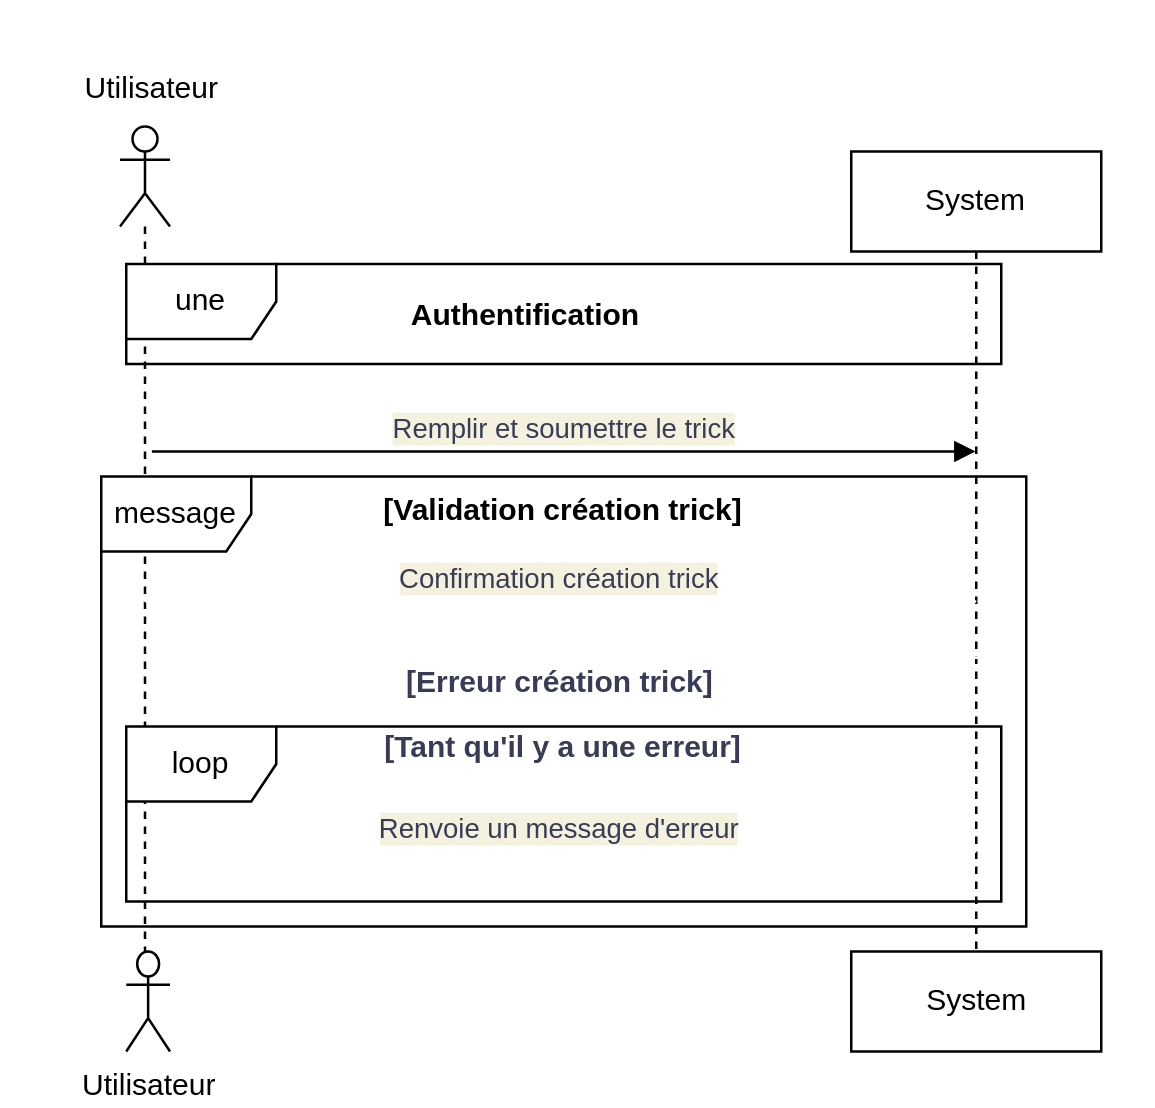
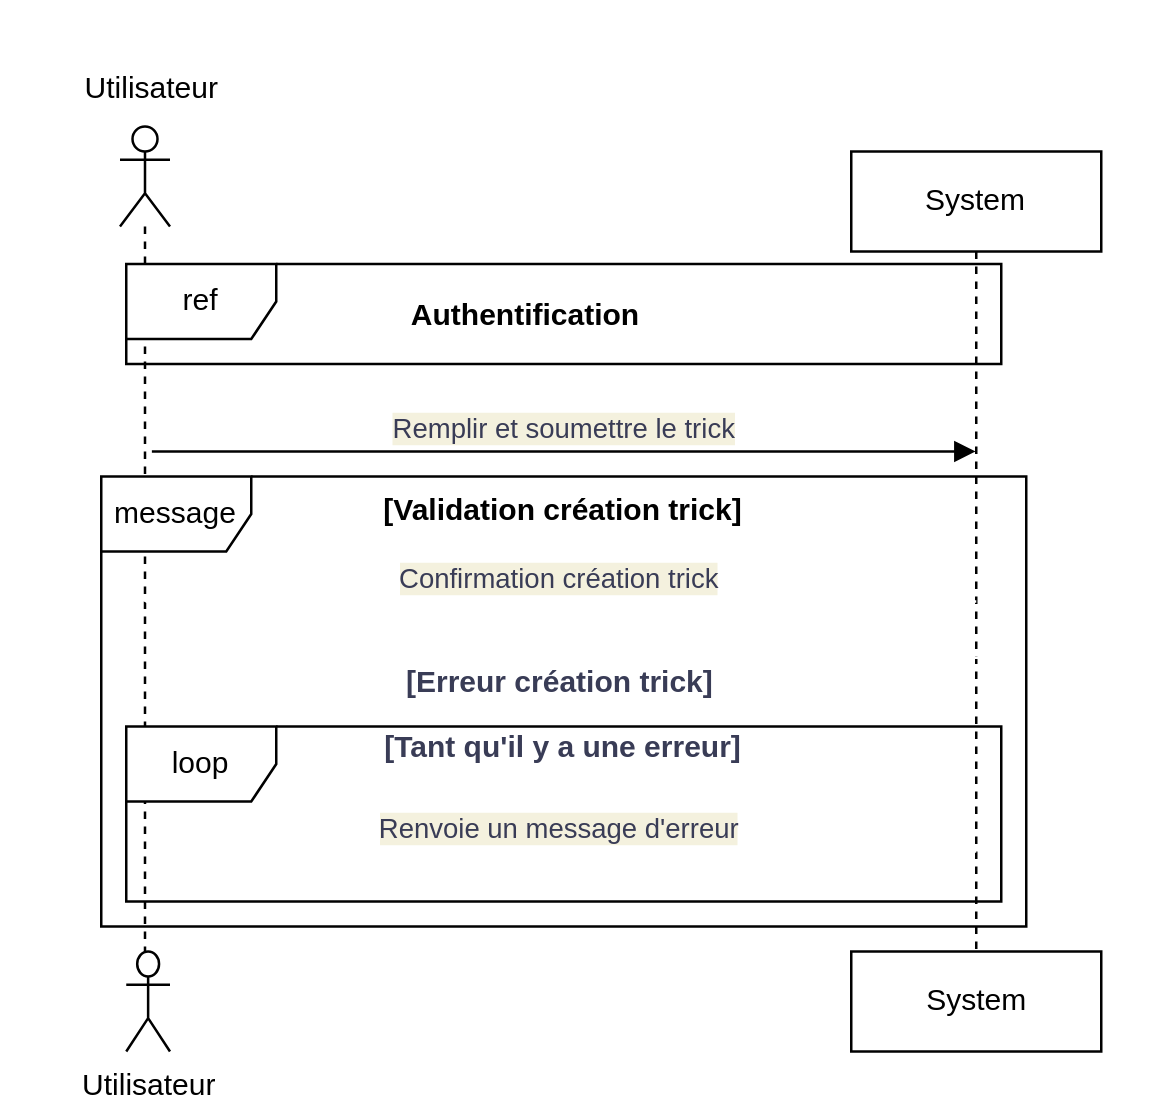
- <mxCell id="11" value="une" style="shape=umlFrame;whiteSpace=wrap;html=1;" vertex="1" parent="1"><mxGeometry x="50" y="105" width="350" height="40" as="geometry" /></mxCell>
+ <mxCell id="11" value="ref" style="shape=umlFrame;whiteSpace=wrap;html=1;" vertex="1" parent="1"><mxGeometry x="50" y="105" width="350" height="40" as="geometry" /></mxCell>
